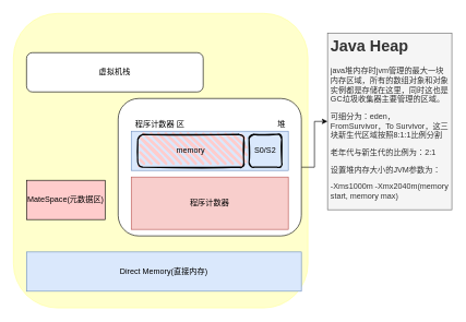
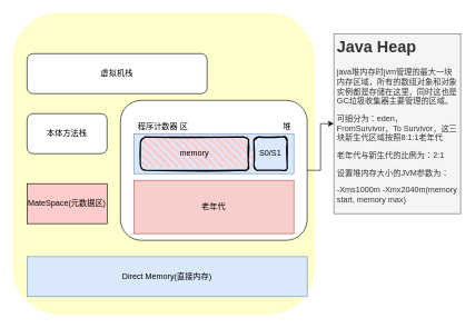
- <mxCell id="15" value="&lt;h1&gt;Java Heap&lt;/h1&gt;&lt;p&gt;java堆内存时jvm管理的最大一块内存区域，所有的数组对象和对象实例都是存储在这里，同时这也是GC垃圾收集器主要管理的区域。&lt;/p&gt;&lt;p&gt;可细分为：eden，FromSurvivor，To&amp;nbsp;Survivor，这三块新生代区域按照8:1:1比例分割&lt;/p&gt;&lt;p&gt;老年代与新生代的比例为：2:1&lt;/p&gt;&lt;p&gt;设置堆内存大小的JVM参数为：&lt;/p&gt;&lt;p&gt;-Xms1000m -Xmx2040m(memory start, memory max)&lt;/p&gt;&lt;p&gt;&lt;br&gt;&lt;/p&gt;" style="text;html=1;strokeColor=#666666;fillColor=#f5f5f5;spacing=5;spacingTop=-20;whiteSpace=wrap;overflow=hidden;rounded=0;glass=0;fontColor=#333333;" parent="1" vertex="1"><mxGeometry x="500" y="50" width="190" height="270" as="geometry" /></mxCell>
+ <mxCell id="15" value="&lt;h1&gt;Java Heap&lt;/h1&gt;&lt;p&gt;java堆内存时jvm管理的最大一块内存区域，所有的数组对象和对象实例都是存储在这里，同时这也是GC垃圾收集器主要管理的区域。&lt;/p&gt;&lt;p&gt;可细分为：eden，FromSurvivor，To&amp;nbsp;Survivor，这三块新生代区域按照8:1:1老年代&lt;/p&gt;&lt;p&gt;老年代与新生代的比例为：2:1&lt;/p&gt;&lt;p&gt;设置堆内存大小的JVM参数为：&lt;/p&gt;&lt;p&gt;-Xms1000m -Xmx2040m(memory start, memory max)&lt;/p&gt;&lt;p&gt;&lt;br&gt;&lt;/p&gt;" style="text;html=1;strokeColor=#666666;fillColor=#f5f5f5;spacing=5;spacingTop=-20;whiteSpace=wrap;overflow=hidden;rounded=0;glass=0;fontColor=#333333;" parent="1" vertex="1"><mxGeometry x="500" y="50" width="190" height="270" as="geometry" /></mxCell>
+ <mxCell id="4" value="本体方法栈" style="rounded=1;whiteSpace=wrap;html=1;glass=0;strokeColor=#000000;fillColor=#FFFFFF;" parent="1" vertex="1"><mxGeometry x="40" y="170" width="120" height="60" as="geometry" /></mxCell>
- <mxCell id="11" value="S0/S2" style="rounded=1;whiteSpace=wrap;html=1;strokeWidth=2;fillWeight=4;hachureGap=8;hachureAngle=45;sketch=1;glass=0;fillColor=none;" parent="1" vertex="1"><mxGeometry x="380" y="205" width="50" height="50" as="geometry" /></mxCell>
+ <mxCell id="11" value="S0/S1" style="rounded=1;whiteSpace=wrap;html=1;strokeWidth=2;fillWeight=4;hachureGap=8;hachureAngle=45;sketch=1;glass=0;fillColor=none;" parent="1" vertex="1"><mxGeometry x="380" y="205" width="50" height="50" as="geometry" /></mxCell>
- <mxCell id="9" value="程序计数器" style="rounded=0;whiteSpace=wrap;html=1;glass=0;strokeColor=#b85450;fillColor=#f8cecc;" parent="1" vertex="1"><mxGeometry x="200" y="270" width="240" height="80" as="geometry" /></mxCell>
+ <mxCell id="9" value="老年代" style="rounded=0;whiteSpace=wrap;html=1;glass=0;strokeColor=#b85450;fillColor=#f8cecc;" parent="1" vertex="1"><mxGeometry x="200" y="270" width="240" height="80" as="geometry" /></mxCell>
